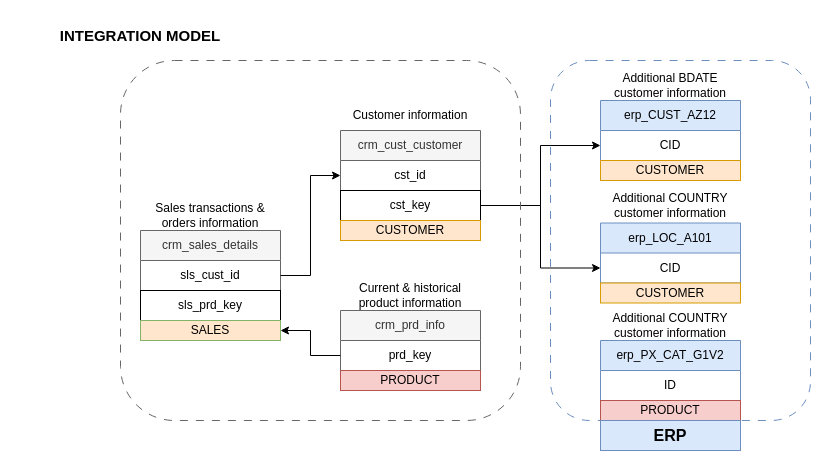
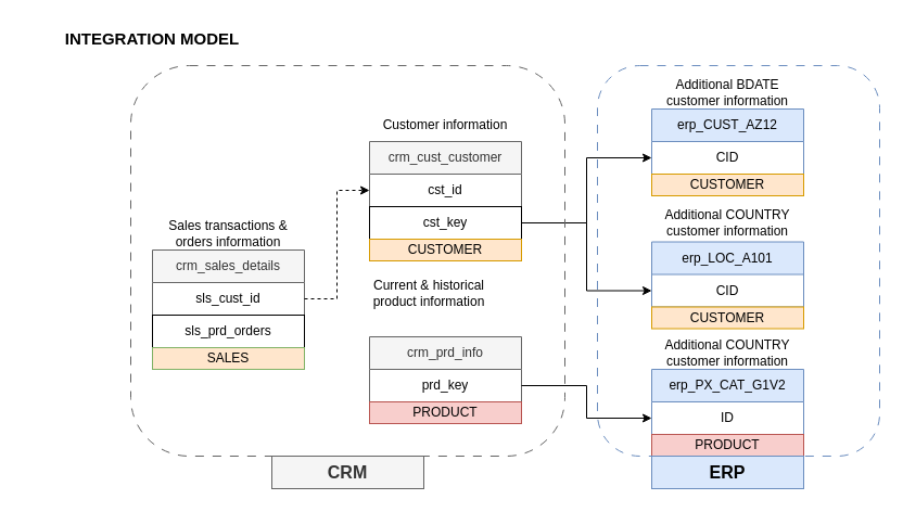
- <mxCell id="15" style="edgeStyle=orthogonalEdgeStyle;rounded=0;orthogonalLoop=1;jettySize=auto;html=1;entryX=0;entryY=0.5;entryDx=0;entryDy=0;" edge="1" parent="1" source="12" target="5"><mxGeometry relative="1" as="geometry" /></mxCell>
+ <mxCell id="15" style="edgeStyle=orthogonalEdgeStyle;rounded=0;orthogonalLoop=1;jettySize=auto;html=1;entryX=0;entryY=0.5;entryDx=0;entryDy=0;dashed=1;" edge="1" parent="1" source="12" target="5"><mxGeometry relative="1" as="geometry" /></mxCell>
- <mxCell id="10" value="Current &amp;amp; historical product information" style="text;html=1;align=center;verticalAlign=middle;whiteSpace=wrap;rounded=0;" vertex="1" parent="1"><mxGeometry x="340" y="280" width="140" height="30" as="geometry" /></mxCell>
+ <mxCell id="10" value="Current &amp;amp; historical product information" style="text;html=1;align=center;verticalAlign=middle;whiteSpace=wrap;rounded=0;" vertex="1" parent="1"><mxGeometry x="325" y="255" width="140" height="30" as="geometry" /></mxCell>
- <mxCell id="13" value="sls_prd_key" style="text;strokeColor=default;fillColor=none;align=center;verticalAlign=middle;spacingLeft=4;spacingRight=4;overflow=hidden;points=[[0,0.5],[1,0.5]];portConstraint=eastwest;rotatable=0;whiteSpace=wrap;html=1;" vertex="1" parent="11"><mxGeometry y="60" width="140" height="30" as="geometry" /></mxCell>
+ <mxCell id="13" value="sls_prd_orders" style="text;strokeColor=default;fillColor=none;align=center;verticalAlign=middle;spacingLeft=4;spacingRight=4;overflow=hidden;points=[[0,0.5],[1,0.5]];portConstraint=eastwest;rotatable=0;whiteSpace=wrap;html=1;" vertex="1" parent="11"><mxGeometry y="60" width="140" height="30" as="geometry" /></mxCell>
- <mxCell id="27" style="edgeStyle=orthogonalEdgeStyle;rounded=0;orthogonalLoop=1;jettySize=auto;html=1;" edge="1" parent="1" source="8" target="36"><mxGeometry relative="1" as="geometry" /></mxCell>
+ <mxCell id="27" style="edgeStyle=orthogonalEdgeStyle;rounded=0;orthogonalLoop=1;jettySize=auto;html=1;entryX=0;entryY=0.5;entryDx=0;entryDy=0;" edge="1" parent="1" source="8" target="25"><mxGeometry relative="1" as="geometry" /></mxCell>
+ <mxCell id="29" value="CRM" style="text;html=1;align=center;verticalAlign=middle;whiteSpace=wrap;rounded=0;fillColor=#f5f5f5;strokeColor=#666666;fontStyle=1;fontSize=16;fontColor=#333333;" vertex="1" parent="1"><mxGeometry x="250" y="420" width="140" height="30" as="geometry" /></mxCell>
